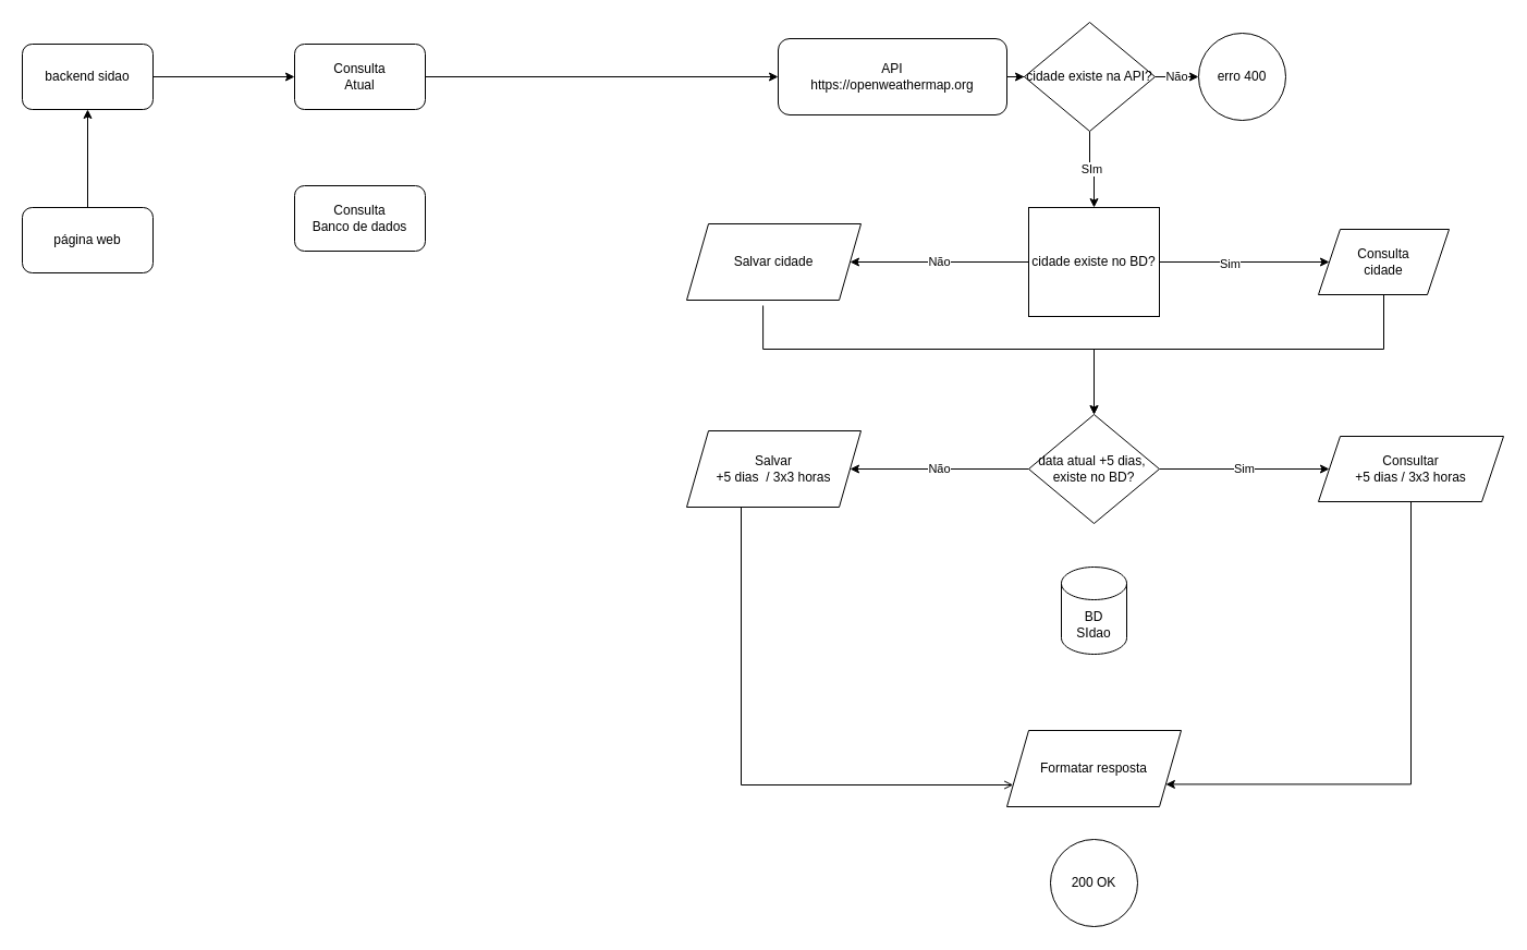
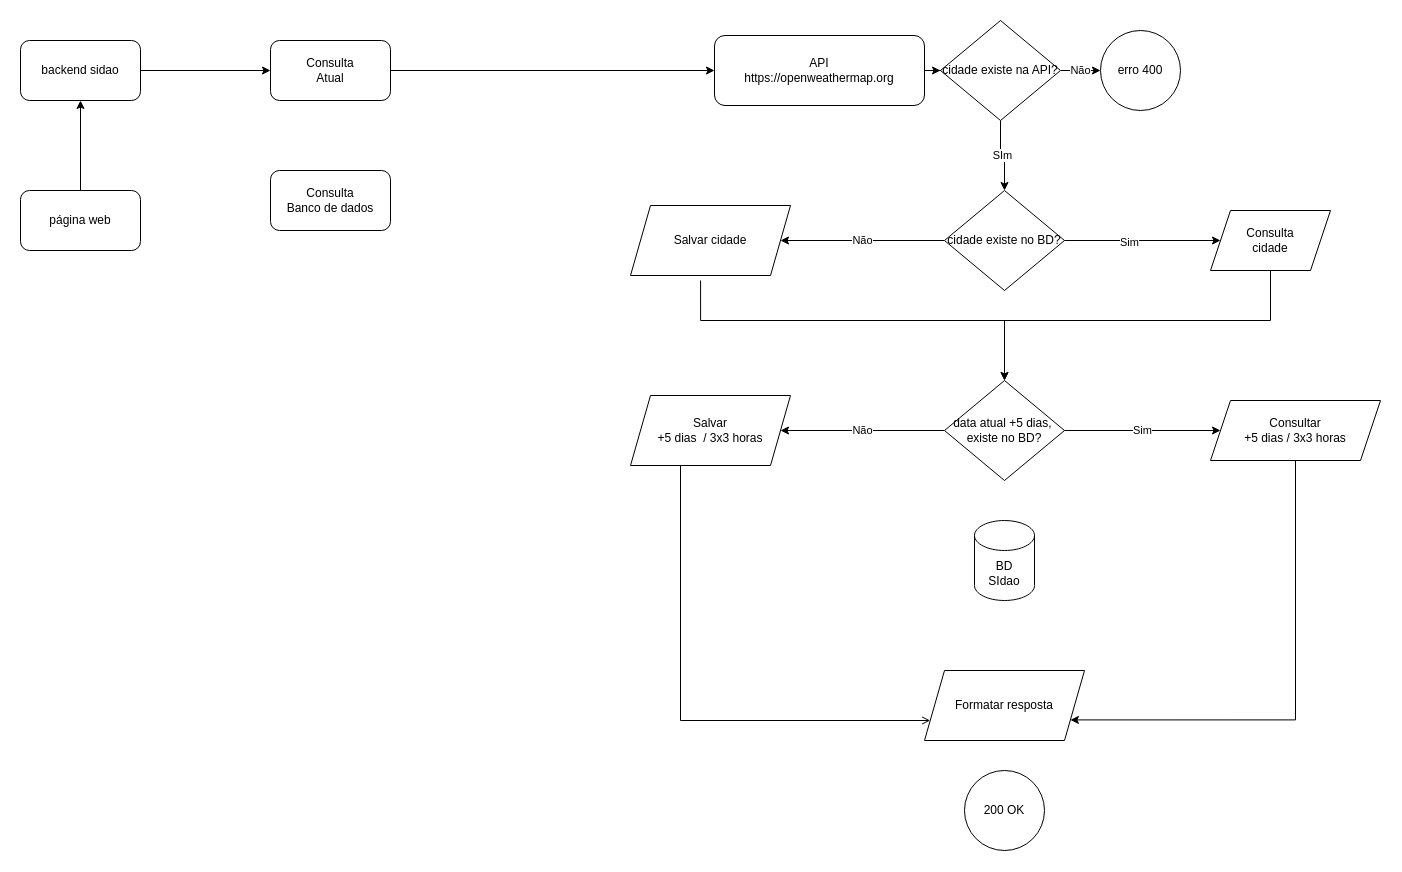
- <mxCell id="9" value="cidade existe no BD?" style="whiteSpace=wrap;html=1;rounded=0;" parent="1" vertex="1"><mxGeometry x="944" y="190" width="120" height="100" as="geometry" /></mxCell>
+ <mxCell id="9" value="cidade existe no BD?" style="rhombus;whiteSpace=wrap;html=1;" parent="1" vertex="1"><mxGeometry x="944" y="190" width="120" height="100" as="geometry" /></mxCell>
